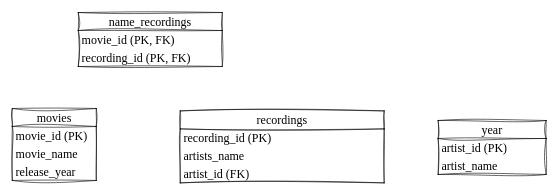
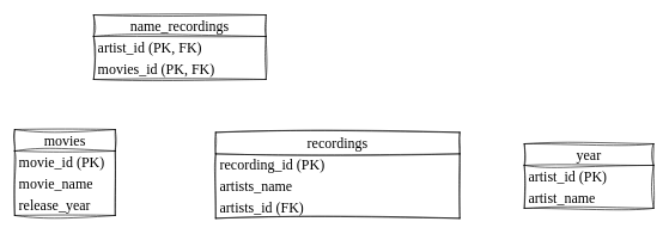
- <mxCell id="10" value="movie_id (PK, FK)" style="text;strokeColor=none;fillColor=none;align=left;verticalAlign=middle;spacingLeft=4;spacingRight=4;overflow=hidden;points=[[0,0.5],[1,0.5]];portConstraint=eastwest;rotatable=0;whiteSpace=wrap;html=1;fontSize=20;fontFamily=Architects Daughter;" parent="9" vertex="1"><mxGeometry y="30" width="240" height="30" as="geometry" /></mxCell>
+ <mxCell id="10" value="artist_id (PK, FK)" style="text;strokeColor=none;fillColor=none;align=left;verticalAlign=middle;spacingLeft=4;spacingRight=4;overflow=hidden;points=[[0,0.5],[1,0.5]];portConstraint=eastwest;rotatable=0;whiteSpace=wrap;html=1;fontSize=20;fontFamily=Architects Daughter;" parent="9" vertex="1"><mxGeometry y="30" width="240" height="30" as="geometry" /></mxCell>
- <mxCell id="11" value="recording_id (PK, FK)&amp;nbsp;" style="text;strokeColor=none;fillColor=none;align=left;verticalAlign=middle;spacingLeft=4;spacingRight=4;overflow=hidden;points=[[0,0.5],[1,0.5]];portConstraint=eastwest;rotatable=0;whiteSpace=wrap;html=1;fontSize=20;fontFamily=Architects Daughter;" parent="9" vertex="1"><mxGeometry y="60" width="240" height="30" as="geometry" /></mxCell>
+ <mxCell id="11" value="movies_id (PK, FK)&amp;nbsp;" style="text;strokeColor=none;fillColor=none;align=left;verticalAlign=middle;spacingLeft=4;spacingRight=4;overflow=hidden;points=[[0,0.5],[1,0.5]];portConstraint=eastwest;rotatable=0;whiteSpace=wrap;html=1;fontSize=20;fontFamily=Architects Daughter;" parent="9" vertex="1"><mxGeometry y="60" width="240" height="30" as="geometry" /></mxCell>
- <mxCell id="15" value="artist_id (FK)" style="text;strokeColor=none;fillColor=none;align=left;verticalAlign=middle;spacingLeft=4;spacingRight=4;overflow=hidden;points=[[0,0.5],[1,0.5]];portConstraint=eastwest;rotatable=0;whiteSpace=wrap;html=1;fontSize=20;fontFamily=Architects Daughter;" parent="12" vertex="1"><mxGeometry y="90" width="340" height="30" as="geometry" /></mxCell>
+ <mxCell id="15" value="artists_id (FK)" style="text;strokeColor=none;fillColor=none;align=left;verticalAlign=middle;spacingLeft=4;spacingRight=4;overflow=hidden;points=[[0,0.5],[1,0.5]];portConstraint=eastwest;rotatable=0;whiteSpace=wrap;html=1;fontSize=20;fontFamily=Architects Daughter;" parent="12" vertex="1"><mxGeometry y="90" width="340" height="30" as="geometry" /></mxCell>
